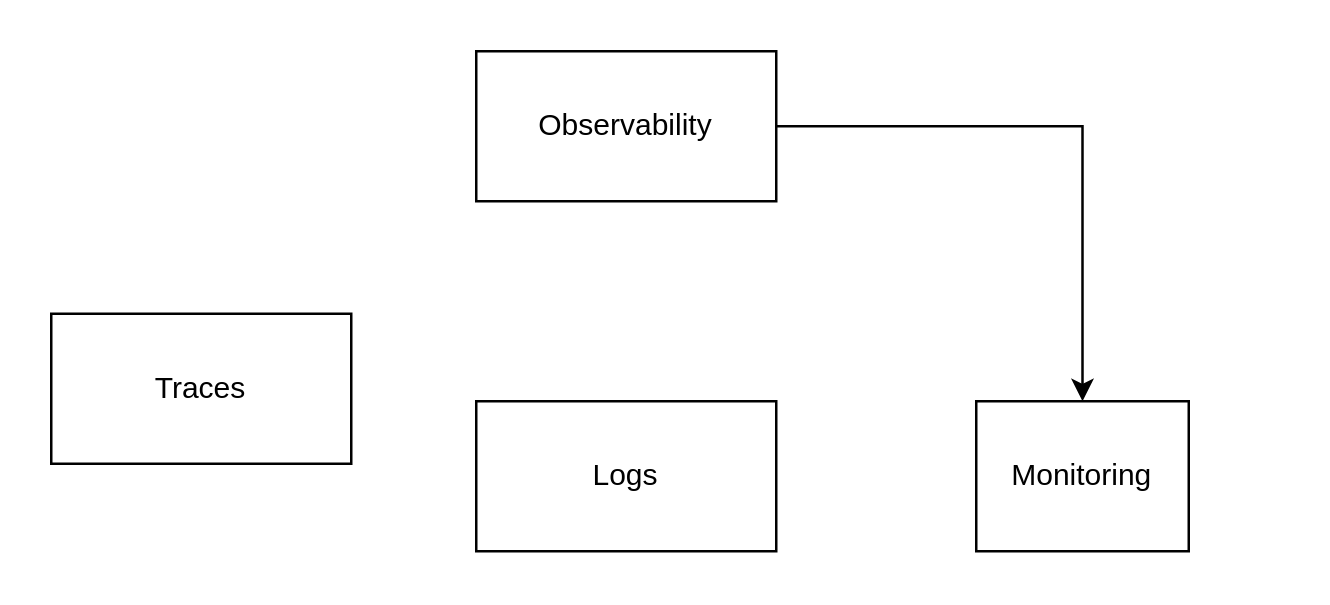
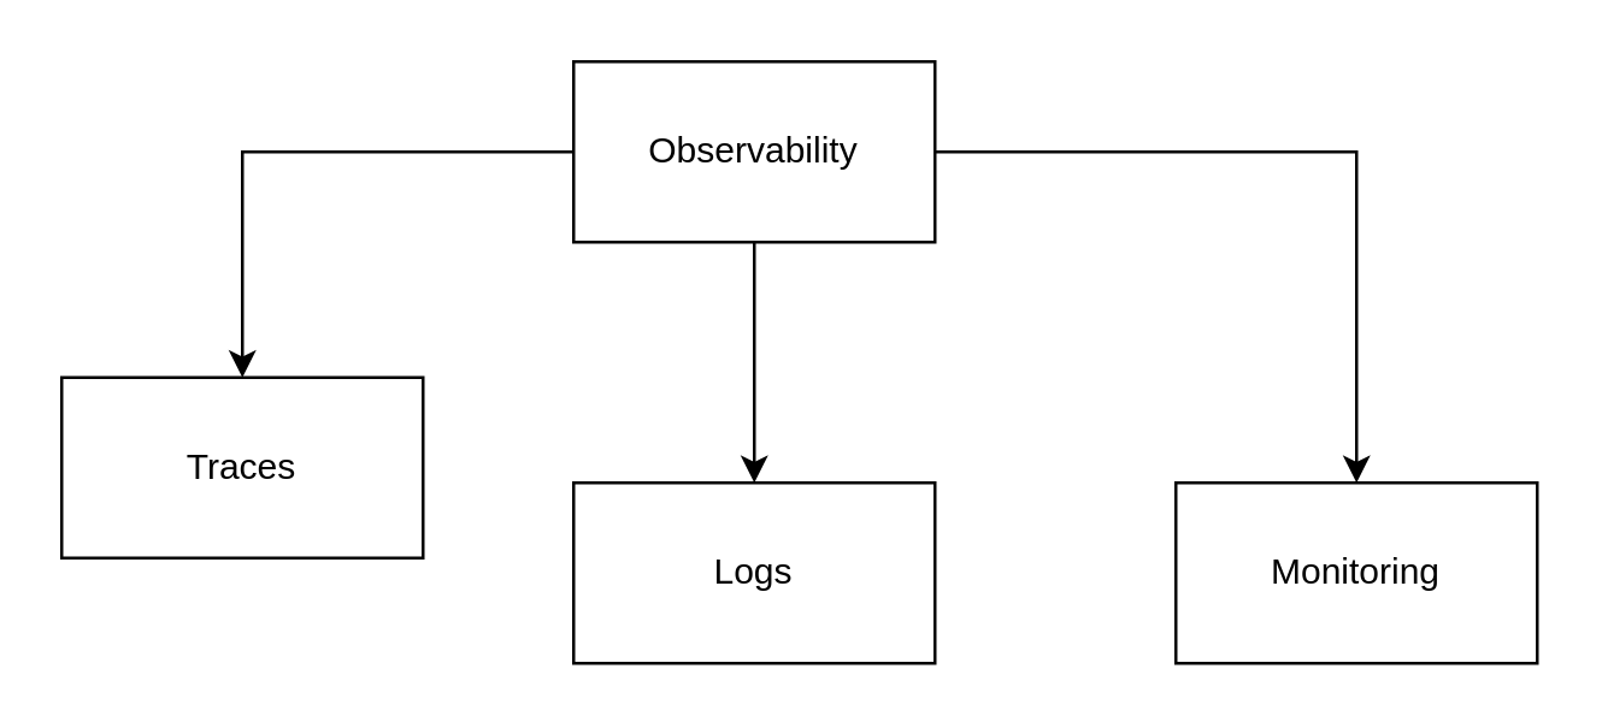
+ <mxCell id="4" value="" style="edgeStyle=orthogonalEdgeStyle;rounded=0;orthogonalLoop=1;jettySize=auto;html=1;" edge="1" parent="1" source="5" target="8"><mxGeometry relative="1" as="geometry" /></mxCell>
+ <mxCell id="2" value="" style="edgeStyle=orthogonalEdgeStyle;rounded=0;orthogonalLoop=1;jettySize=auto;html=1;" edge="1" parent="1" source="5" target="6"><mxGeometry relative="1" as="geometry" /></mxCell>
- <mxCell id="7" value="Monitoring" style="whiteSpace=wrap;html=1;" vertex="1" parent="1"><mxGeometry x="390" y="160" width="85" height="60" as="geometry" /></mxCell>
+ <mxCell id="7" value="Monitoring" style="whiteSpace=wrap;html=1;" vertex="1" parent="1"><mxGeometry x="390" y="160" width="120" height="60" as="geometry" /></mxCell>
